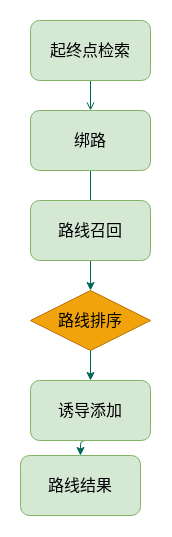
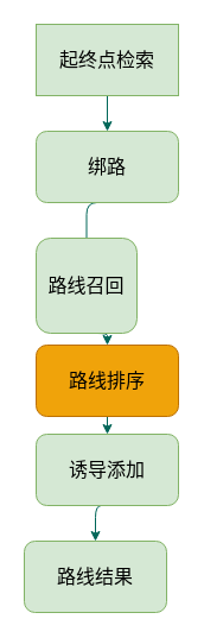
- <mxCell id="3" value="起终点检索" style="whiteSpace=wrap;html=1;fillColor=#d5e8d4;strokeColor=#82b366;fontSize=16;rounded=1;" vertex="1" parent="1"><mxGeometry x="30" y="20" width="120" height="60" as="geometry" /></mxCell>
+ <mxCell id="3" value="起终点检索" style="whiteSpace=wrap;html=1;fillColor=#d5e8d4;strokeColor=#82b366;fontSize=16;rounded=0;" vertex="1" parent="1"><mxGeometry x="30" y="20" width="120" height="60" as="geometry" /></mxCell>
- <mxCell id="2" style="edgeStyle=orthogonalEdgeStyle;rounded=1;orthogonalLoop=1;jettySize=auto;html=1;exitX=0.5;exitY=1;exitDx=0;exitDy=0;entryX=0.5;entryY=0;entryDx=0;entryDy=0;fontColor=#5C5C5C;strokeColor=#006658;fillColor=#21C0A5;endArrow=open;" edge="1" parent="1" source="3" target="5"><mxGeometry relative="1" as="geometry" /></mxCell>
+ <mxCell id="2" style="edgeStyle=orthogonalEdgeStyle;rounded=1;orthogonalLoop=1;jettySize=auto;html=1;exitX=0.5;exitY=1;exitDx=0;exitDy=0;entryX=0.5;entryY=0;entryDx=0;entryDy=0;fontColor=#5C5C5C;strokeColor=#006658;fillColor=#21C0A5;" edge="1" parent="1" source="3" target="5"><mxGeometry relative="1" as="geometry" /></mxCell>
- <mxCell id="7" value="路线召回" style="whiteSpace=wrap;html=1;fillColor=#d5e8d4;strokeColor=#82b366;fontSize=16;rounded=1;" vertex="1" parent="1"><mxGeometry x="30" y="200" width="120" height="60" as="geometry" /></mxCell>
+ <mxCell id="7" value="路线召回" style="whiteSpace=wrap;html=1;fillColor=#d5e8d4;strokeColor=#82b366;fontSize=16;rounded=1;" vertex="1" parent="1"><mxGeometry x="30" y="200" width="85" height="80" as="geometry" /></mxCell>
- <mxCell id="9" value="路线排序" style="rhombus;whiteSpace=wrap;html=1;fillColor=#f0a30a;strokeColor=#BD7000;fontSize=16;fontColor=#000000;" vertex="1" parent="1"><mxGeometry x="30" y="290" width="120" height="60" as="geometry" /></mxCell>
+ <mxCell id="9" value="路线排序" style="whiteSpace=wrap;html=1;fillColor=#f0a30a;strokeColor=#BD7000;fontSize=16;rounded=1;fontColor=#000000;" vertex="1" parent="1"><mxGeometry x="30" y="290" width="120" height="60" as="geometry" /></mxCell>
- <mxCell id="11" value="诱导添加" style="whiteSpace=wrap;html=1;fillColor=#d5e8d4;strokeColor=#82b366;fontSize=16;rounded=1;" vertex="1" parent="1"><mxGeometry x="30" y="380" width="120" height="60" as="geometry" /></mxCell>
+ <mxCell id="11" value="诱导添加" style="whiteSpace=wrap;html=1;fillColor=#d5e8d4;strokeColor=#82b366;fontSize=16;rounded=1;" vertex="1" parent="1"><mxGeometry x="30" y="365" width="120" height="60" as="geometry" /></mxCell>
